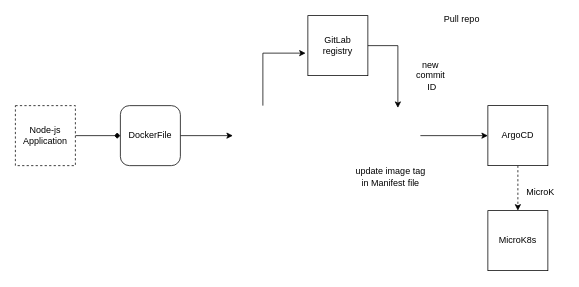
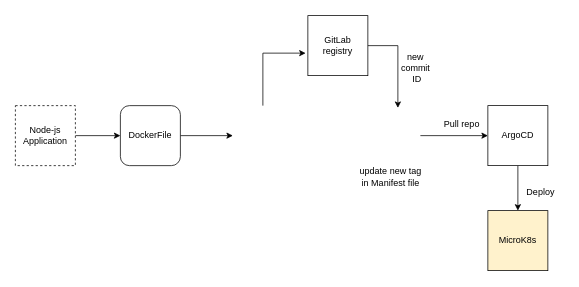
- <mxCell id="18" value="Pull repo" style="text;html=1;align=center;verticalAlign=middle;resizable=0;points=[];autosize=1;strokeColor=none;fillColor=none;" vertex="1" parent="1"><mxGeometry x="580" y="10" width="70" height="30" as="geometry" /></mxCell>
+ <mxCell id="18" value="Pull repo" style="text;html=1;align=center;verticalAlign=middle;resizable=0;points=[];autosize=1;strokeColor=none;fillColor=none;" vertex="1" parent="1"><mxGeometry x="580" y="150" width="70" height="30" as="geometry" /></mxCell>
- <mxCell id="13" value="new&amp;nbsp;&lt;div&gt;commit&amp;nbsp;&lt;/div&gt;&lt;div&gt;ID&lt;/div&gt;" style="text;html=1;align=center;verticalAlign=middle;resizable=0;points=[];autosize=1;strokeColor=none;fillColor=none;" vertex="1" parent="1"><mxGeometry x="540" y="70" width="70" height="60" as="geometry" /></mxCell>
+ <mxCell id="13" value="new&amp;nbsp;&lt;div&gt;commit&amp;nbsp;&lt;/div&gt;&lt;div&gt;ID&lt;/div&gt;" style="text;html=1;align=center;verticalAlign=middle;resizable=0;points=[];autosize=1;strokeColor=none;fillColor=none;" vertex="1" parent="1"><mxGeometry x="520" y="60" width="70" height="60" as="geometry" /></mxCell>
- <mxCell id="2" value="" style="edgeStyle=orthogonalEdgeStyle;rounded=0;orthogonalLoop=1;jettySize=auto;html=1;endArrow=diamond;" edge="1" parent="1" source="3" target="7"><mxGeometry relative="1" as="geometry" /></mxCell>
+ <mxCell id="2" value="" style="edgeStyle=orthogonalEdgeStyle;rounded=0;orthogonalLoop=1;jettySize=auto;html=1;" edge="1" parent="1" source="3" target="7"><mxGeometry relative="1" as="geometry" /></mxCell>
- <mxCell id="9" value="update image tag&lt;div&gt;in Manifest file&lt;/div&gt;" style="text;html=1;align=center;verticalAlign=middle;resizable=0;points=[];autosize=1;strokeColor=none;fillColor=none;" vertex="1" parent="1"><mxGeometry x="460" y="215" width="120" height="40" as="geometry" /></mxCell>
+ <mxCell id="9" value="update new tag&lt;div&gt;in Manifest file&lt;/div&gt;" style="text;html=1;align=center;verticalAlign=middle;resizable=0;points=[];autosize=1;strokeColor=none;fillColor=none;" vertex="1" parent="1"><mxGeometry x="460" y="215" width="120" height="40" as="geometry" /></mxCell>
- <mxCell id="14" value="" style="edgeStyle=orthogonalEdgeStyle;rounded=0;orthogonalLoop=1;jettySize=auto;html=1;dashed=1;" edge="1" parent="1" source="15" target="16"><mxGeometry relative="1" as="geometry" /></mxCell>
+ <mxCell id="14" value="" style="edgeStyle=orthogonalEdgeStyle;rounded=0;orthogonalLoop=1;jettySize=auto;html=1;" edge="1" parent="1" source="15" target="16"><mxGeometry relative="1" as="geometry" /></mxCell>
- <mxCell id="8" value="MicroK" style="text;html=1;align=center;verticalAlign=middle;resizable=0;points=[];autosize=1;strokeColor=none;fillColor=none;" vertex="1" parent="1"><mxGeometry x="690" y="240" width="60" height="30" as="geometry" /></mxCell>
+ <mxCell id="8" value="Deploy" style="text;html=1;align=center;verticalAlign=middle;resizable=0;points=[];autosize=1;strokeColor=none;fillColor=none;" vertex="1" parent="1"><mxGeometry x="690" y="240" width="60" height="30" as="geometry" /></mxCell>
- <mxCell id="16" value="MicroK8s" style="whiteSpace=wrap;html=1;aspect=fixed;" vertex="1" parent="1"><mxGeometry x="650" y="280" width="80" height="80" as="geometry" /></mxCell>
+ <mxCell id="16" value="MicroK8s" style="whiteSpace=wrap;html=1;aspect=fixed;fillColor=#fff2cc;" vertex="1" parent="1"><mxGeometry x="650" y="280" width="80" height="80" as="geometry" /></mxCell>
